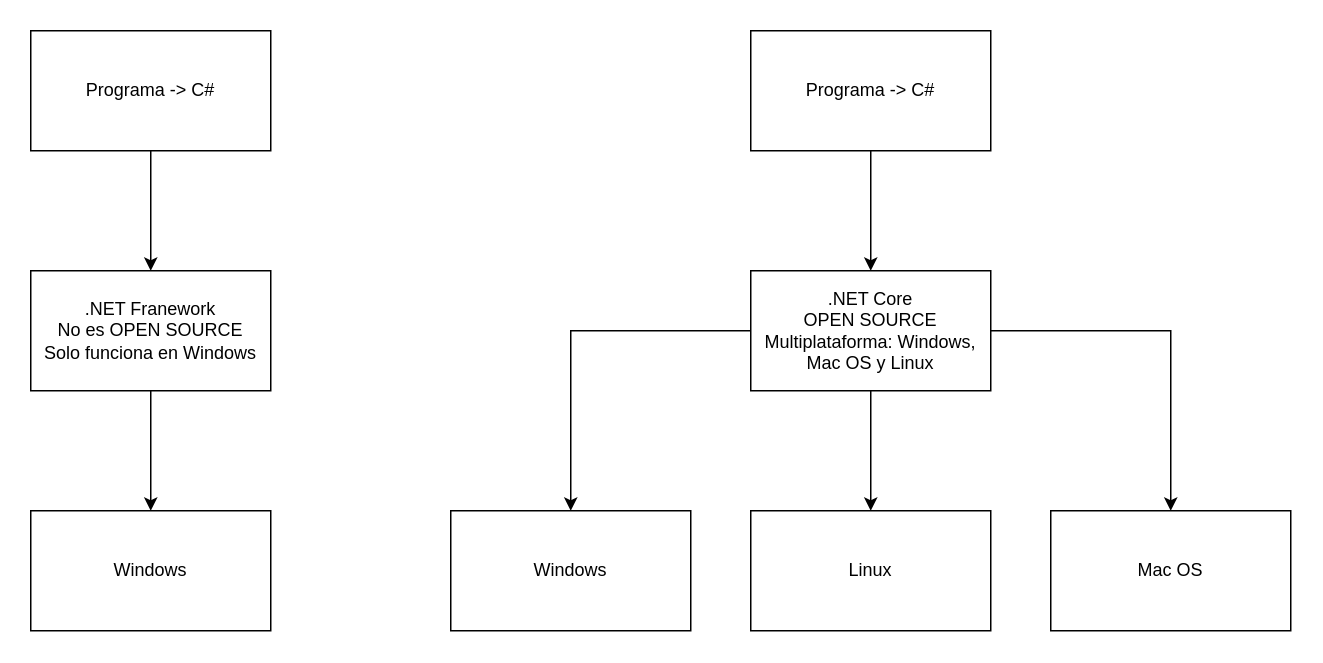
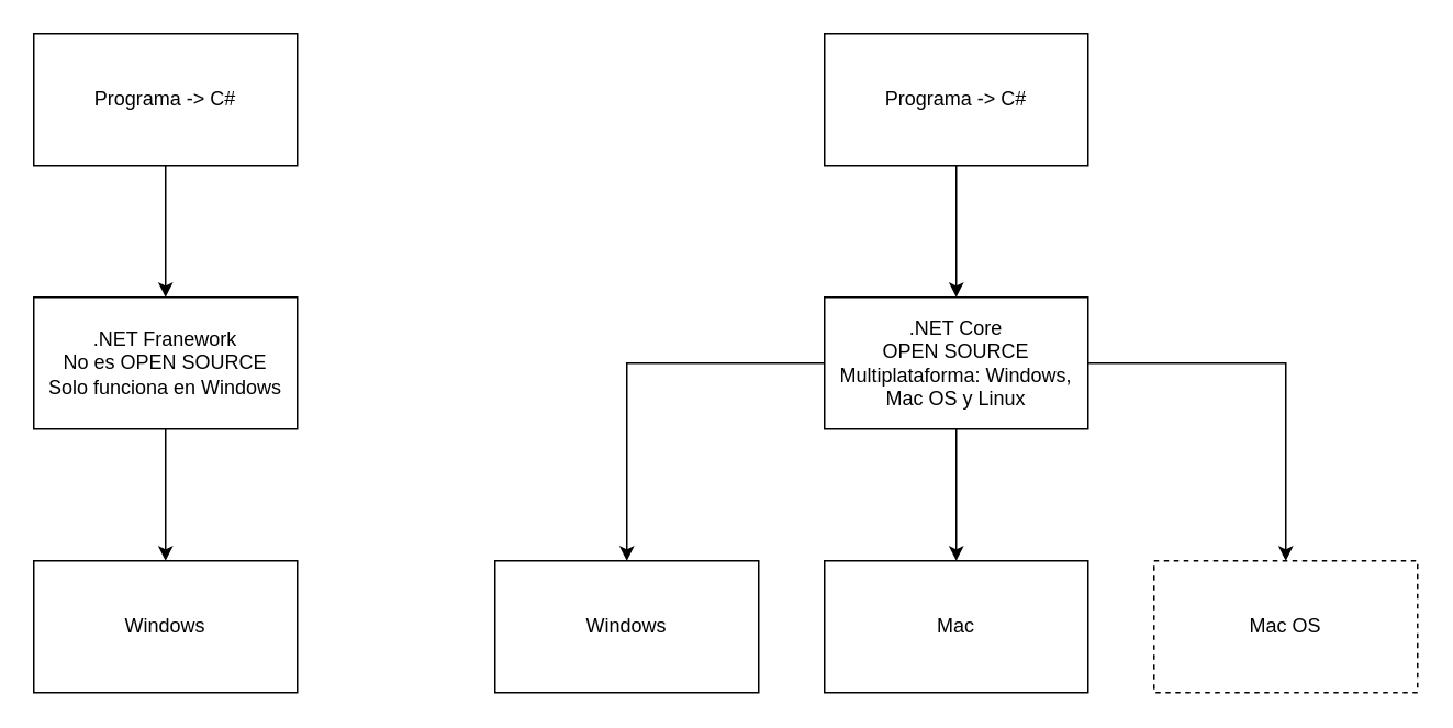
- <mxCell id="14" value="Linux" style="rounded=0;whiteSpace=wrap;html=1;" vertex="1" parent="1"><mxGeometry x="500" y="340" width="160" height="80" as="geometry" /></mxCell>
+ <mxCell id="14" value="Mac" style="rounded=0;whiteSpace=wrap;html=1;" vertex="1" parent="1"><mxGeometry x="500" y="340" width="160" height="80" as="geometry" /></mxCell>
- <mxCell id="15" value="Mac OS" style="rounded=0;whiteSpace=wrap;html=1;" vertex="1" parent="1"><mxGeometry x="700" y="340" width="160" height="80" as="geometry" /></mxCell>
+ <mxCell id="15" value="Mac OS" style="rounded=0;whiteSpace=wrap;html=1;dashed=1;" vertex="1" parent="1"><mxGeometry x="700" y="340" width="160" height="80" as="geometry" /></mxCell>
